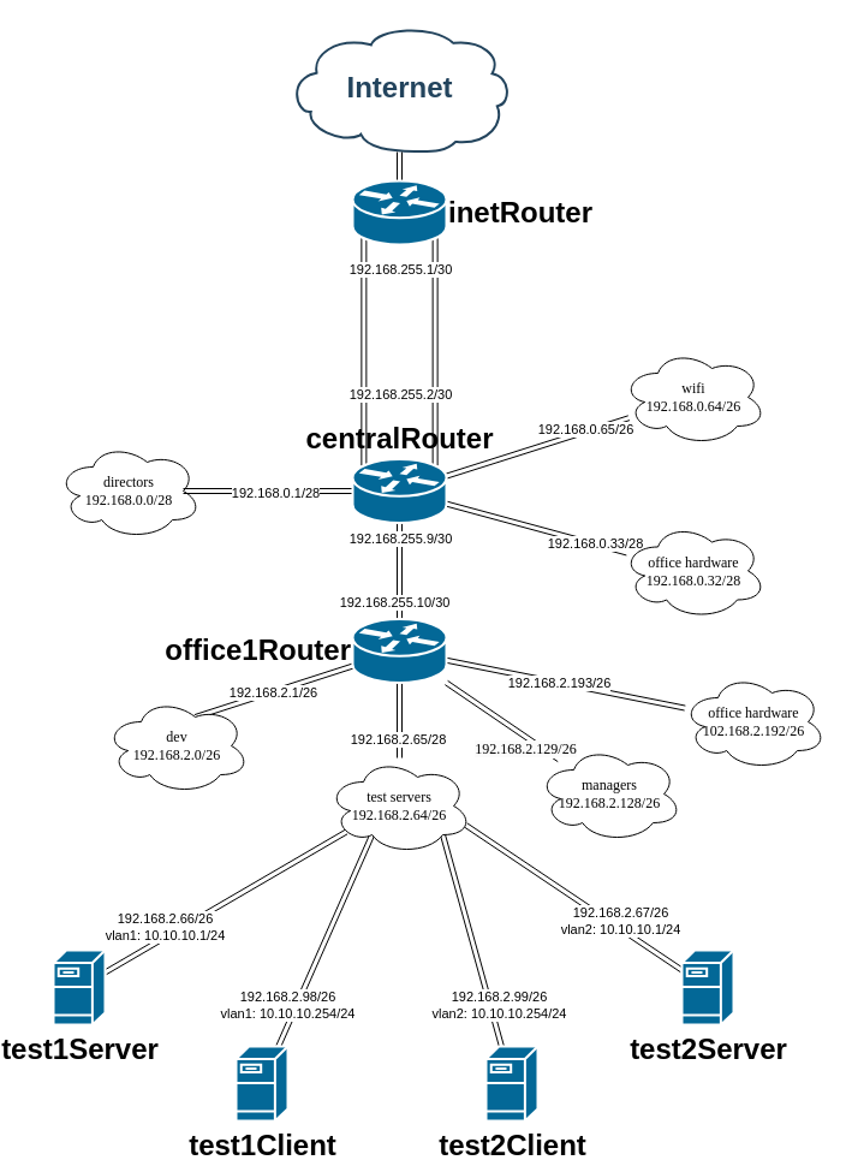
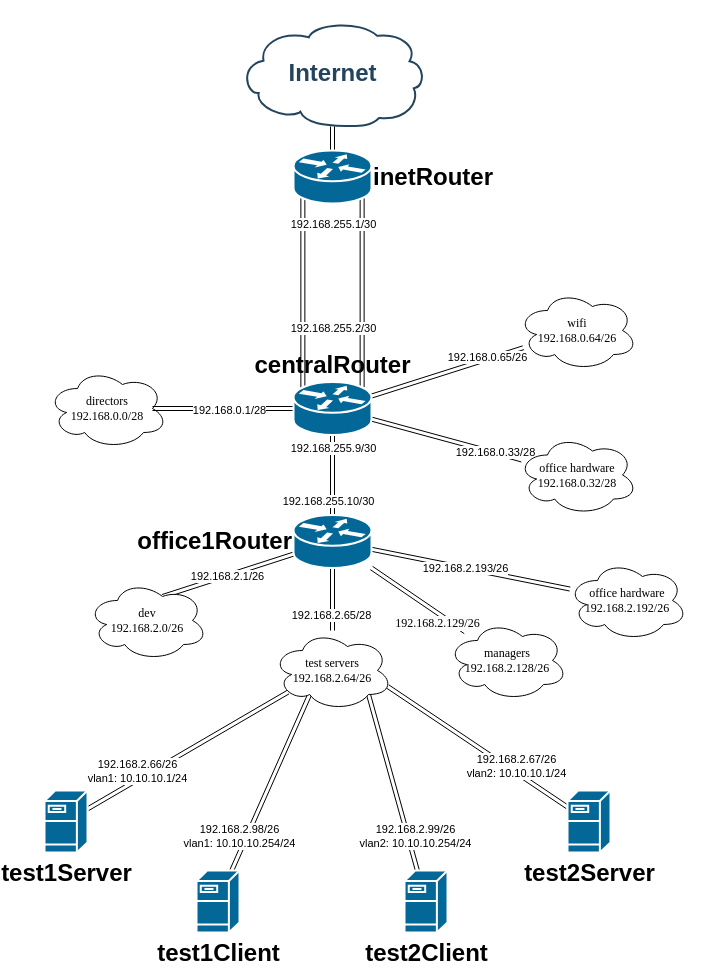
- <mxCell id="36" value="office hardware&lt;br&gt;102.168.2.192/26" style="ellipse;shape=cloud;whiteSpace=wrap;html=1;rounded=0;shadow=0;comic=0;strokeWidth=1;fontFamily=Verdana;fontSize=12;" parent="1" vertex="1"><mxGeometry x="543" y="560" width="120" height="80" as="geometry" /></mxCell>
+ <mxCell id="36" value="office hardware&lt;br&gt;192.168.2.192/26" style="ellipse;shape=cloud;whiteSpace=wrap;html=1;rounded=0;shadow=0;comic=0;strokeWidth=1;fontFamily=Verdana;fontSize=12;" parent="1" vertex="1"><mxGeometry x="543" y="560" width="120" height="80" as="geometry" /></mxCell>
